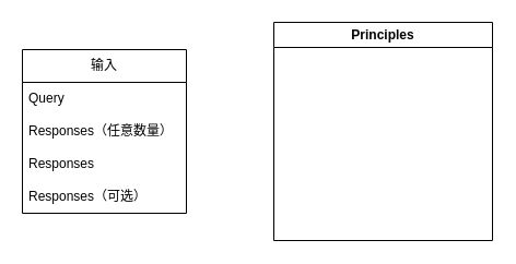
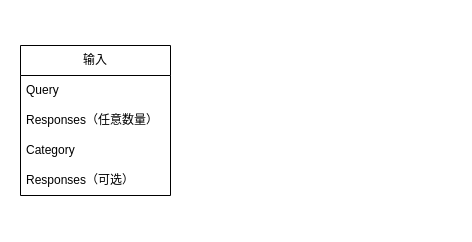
- <mxCell id="7" value="Principles" style="swimlane;whiteSpace=wrap;html=1;" vertex="1" parent="1"><mxGeometry x="250" y="20" width="200" height="200" as="geometry" /></mxCell>
- <mxCell id="5" value="Responses" style="text;strokeColor=none;fillColor=none;align=left;verticalAlign=middle;spacingLeft=4;spacingRight=4;overflow=hidden;points=[[0,0.5],[1,0.5]];portConstraint=eastwest;rotatable=0;whiteSpace=wrap;html=1;" vertex="1" parent="2"><mxGeometry y="90" width="150" height="30" as="geometry" /></mxCell>
+ <mxCell id="5" value="Category" style="text;strokeColor=none;fillColor=none;align=left;verticalAlign=middle;spacingLeft=4;spacingRight=4;overflow=hidden;points=[[0,0.5],[1,0.5]];portConstraint=eastwest;rotatable=0;whiteSpace=wrap;html=1;" vertex="1" parent="2"><mxGeometry y="90" width="150" height="30" as="geometry" /></mxCell>
